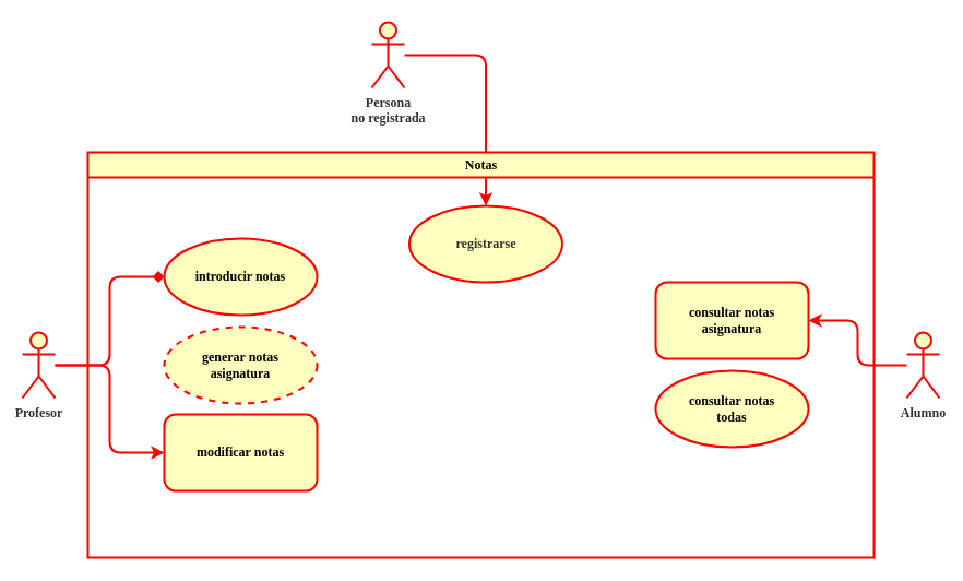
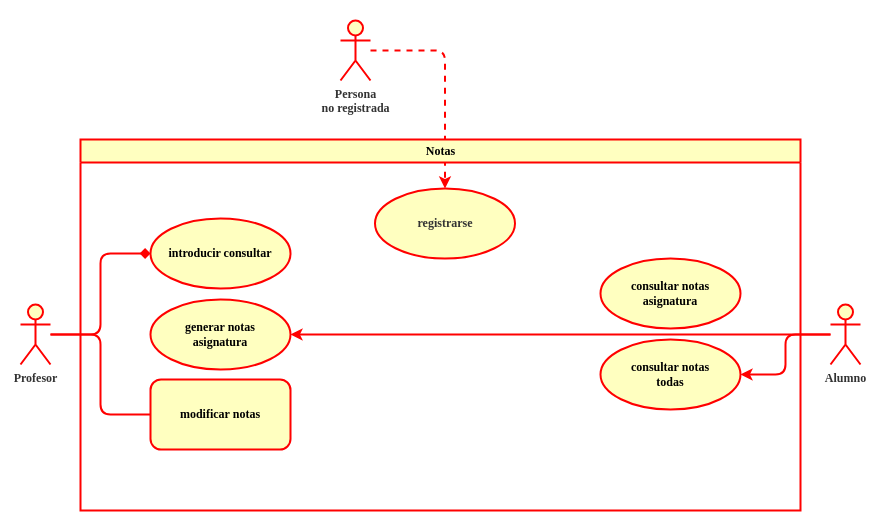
- <mxCell id="11" style="edgeStyle=orthogonalEdgeStyle;rounded=1;orthogonalLoop=1;jettySize=auto;html=1;fontFamily=Jetbrains Mono;fontSource=https%3A%2F%2Ffonts.googleapis.com%2Fcss%3Ffamily%3DJetbrains%2BMono;fontSize=12;fontColor=#FF0000;strokeColor=#FF0000;strokeWidth=2;fontStyle=1" edge="1" parent="1" source="12" target="16"><mxGeometry relative="1" as="geometry" /></mxCell>
+ <mxCell id="11" style="edgeStyle=orthogonalEdgeStyle;rounded=1;orthogonalLoop=1;jettySize=auto;html=1;fontFamily=Jetbrains Mono;fontSource=https%3A%2F%2Ffonts.googleapis.com%2Fcss%3Ffamily%3DJetbrains%2BMono;fontSize=12;fontColor=#FF0000;strokeColor=#FF0000;strokeWidth=2;fontStyle=1;dashed=1;" edge="1" parent="1" source="12" target="16"><mxGeometry relative="1" as="geometry" /></mxCell>
- <mxCell id="8" value="introducir notas" style="ellipse;whiteSpace=wrap;html=1;fontFamily=Jetbrains Mono;fontSize=12;fontColor=default;strokeColor=#FF0000;strokeWidth=2;fillColor=#FFFFC0;fontSource=https%3A%2F%2Ffonts.googleapis.com%2Fcss%3Ffamily%3DJetbrains%2BMono;fontStyle=1" vertex="1" parent="1"><mxGeometry x="150" y="218" width="140" height="70" as="geometry" /></mxCell>
+ <mxCell id="8" value="introducir consultar" style="ellipse;whiteSpace=wrap;html=1;fontFamily=Jetbrains Mono;fontSize=12;fontColor=default;strokeColor=#FF0000;strokeWidth=2;fillColor=#FFFFC0;fontSource=https%3A%2F%2Ffonts.googleapis.com%2Fcss%3Ffamily%3DJetbrains%2BMono;fontStyle=1" vertex="1" parent="1"><mxGeometry x="150" y="218" width="140" height="70" as="geometry" /></mxCell>
- <mxCell id="9" value="consultar notas&lt;br&gt;asignatura" style="whiteSpace=wrap;html=1;fontFamily=Jetbrains Mono;fontSize=12;fontColor=default;strokeColor=#FF0000;strokeWidth=2;fillColor=#FFFFC0;fontSource=https%3A%2F%2Ffonts.googleapis.com%2Fcss%3Ffamily%3DJetbrains%2BMono;fontStyle=1;rounded=1;" vertex="1" parent="1"><mxGeometry x="600" y="258" width="140" height="70" as="geometry" /></mxCell>
+ <mxCell id="9" value="consultar notas&lt;br&gt;asignatura" style="ellipse;whiteSpace=wrap;html=1;fontFamily=Jetbrains Mono;fontSize=12;fontColor=default;strokeColor=#FF0000;strokeWidth=2;fillColor=#FFFFC0;fontSource=https%3A%2F%2Ffonts.googleapis.com%2Fcss%3Ffamily%3DJetbrains%2BMono;fontStyle=1" vertex="1" parent="1"><mxGeometry x="600" y="258" width="140" height="70" as="geometry" /></mxCell>
- <mxCell id="5" style="edgeStyle=orthogonalEdgeStyle;rounded=1;orthogonalLoop=1;jettySize=auto;html=1;entryX=1;entryY=0.5;entryDx=0;entryDy=0;fontFamily=Jetbrains Mono;fontSource=https%3A%2F%2Ffonts.googleapis.com%2Fcss%3Ffamily%3DJetbrains%2BMono;fontSize=12;fontColor=#FF0000;strokeColor=#FF0000;strokeWidth=2;fontStyle=1" edge="1" parent="1" source="7" target="9"><mxGeometry relative="1" as="geometry" /></mxCell>
+ <mxCell id="5" style="edgeStyle=orthogonalEdgeStyle;rounded=1;orthogonalLoop=1;jettySize=auto;html=1;fontFamily=Jetbrains Mono;fontSource=https%3A%2F%2Ffonts.googleapis.com%2Fcss%3Ffamily%3DJetbrains%2BMono;fontSize=12;fontColor=#FF0000;strokeColor=#FF0000;strokeWidth=2;fontStyle=1;" edge="1" parent="1" source="7" target="13"><mxGeometry relative="1" as="geometry" /></mxCell>
- <mxCell id="13" value="generar notas&lt;br&gt;asignatura" style="ellipse;whiteSpace=wrap;html=1;fontFamily=Jetbrains Mono;fontSource=https%3A%2F%2Ffonts.googleapis.com%2Fcss%3Ffamily%3DJetbrains%2BMono;fontSize=12;fontColor=default;strokeColor=#FF0000;strokeWidth=2;fillColor=#FFFFC0;fontStyle=1;dashed=1;" vertex="1" parent="1"><mxGeometry x="150" y="299" width="140" height="70" as="geometry" /></mxCell>
+ <mxCell id="13" value="generar notas&lt;br&gt;asignatura" style="ellipse;whiteSpace=wrap;html=1;fontFamily=Jetbrains Mono;fontSource=https%3A%2F%2Ffonts.googleapis.com%2Fcss%3Ffamily%3DJetbrains%2BMono;fontSize=12;fontColor=default;strokeColor=#FF0000;strokeWidth=2;fillColor=#FFFFC0;fontStyle=1" vertex="1" parent="1"><mxGeometry x="150" y="299" width="140" height="70" as="geometry" /></mxCell>
+ <mxCell id="6" style="edgeStyle=orthogonalEdgeStyle;rounded=1;orthogonalLoop=1;jettySize=auto;html=1;entryX=1;entryY=0.5;entryDx=0;entryDy=0;fontFamily=Jetbrains Mono;fontSource=https%3A%2F%2Ffonts.googleapis.com%2Fcss%3Ffamily%3DJetbrains%2BMono;fontSize=12;fontColor=#FF0000;strokeColor=#FF0000;strokeWidth=2;fontStyle=1" edge="1" parent="1" source="7" target="10"><mxGeometry relative="1" as="geometry" /></mxCell>
- <mxCell id="3" style="edgeStyle=orthogonalEdgeStyle;rounded=1;orthogonalLoop=1;jettySize=auto;html=1;entryX=0;entryY=0.5;entryDx=0;entryDy=0;fontFamily=Jetbrains Mono;fontSource=https%3A%2F%2Ffonts.googleapis.com%2Fcss%3Ffamily%3DJetbrains%2BMono;fontSize=12;fontColor=default;strokeColor=#FF0000;strokeWidth=2;fontStyle=1" edge="1" parent="1" source="4" target="14"><mxGeometry relative="1" as="geometry" /></mxCell>
+ <mxCell id="3" style="edgeStyle=orthogonalEdgeStyle;rounded=1;orthogonalLoop=1;jettySize=auto;html=1;entryX=0;entryY=0.5;entryDx=0;entryDy=0;fontFamily=Jetbrains Mono;fontSource=https%3A%2F%2Ffonts.googleapis.com%2Fcss%3Ffamily%3DJetbrains%2BMono;fontSize=12;fontColor=default;strokeColor=#FF0000;strokeWidth=2;fontStyle=1;endArrow=none;" edge="1" parent="1" source="4" target="14"><mxGeometry relative="1" as="geometry" /></mxCell>
